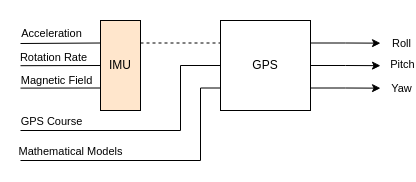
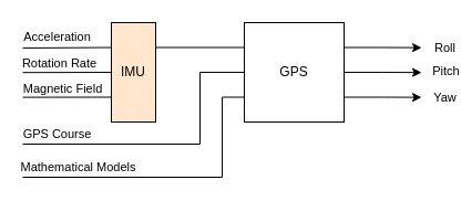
- <mxCell id="8" style="edgeStyle=none;html=1;exitX=1;exitY=0.25;exitDx=0;exitDy=0;entryX=0;entryY=0.25;entryDx=0;entryDy=0;endArrow=none;endFill=0;dashed=1;" edge="1" parent="1" source="9" target="20"><mxGeometry relative="1" as="geometry" /></mxCell>
+ <mxCell id="8" style="edgeStyle=none;html=1;exitX=1;exitY=0.25;exitDx=0;exitDy=0;entryX=0;entryY=0.25;entryDx=0;entryDy=0;endArrow=none;endFill=0;" edge="1" parent="1" source="9" target="20"><mxGeometry relative="1" as="geometry" /></mxCell>
